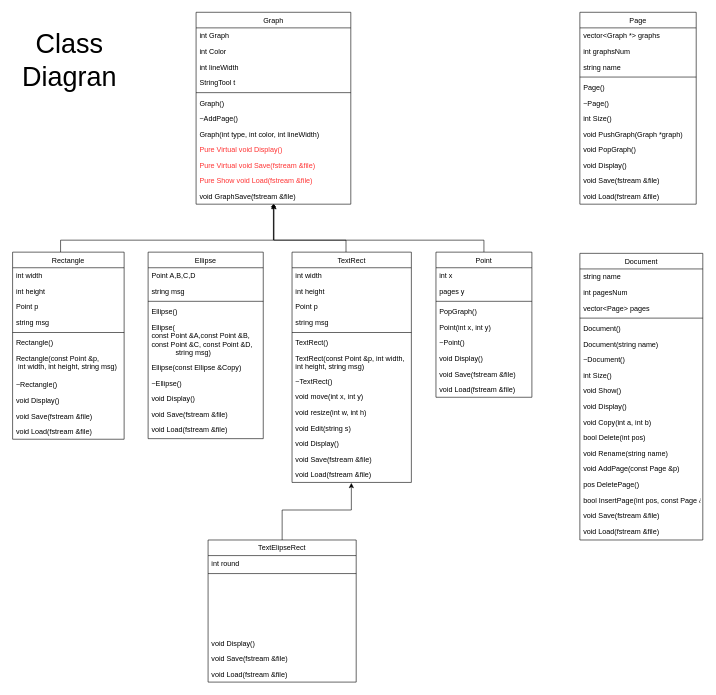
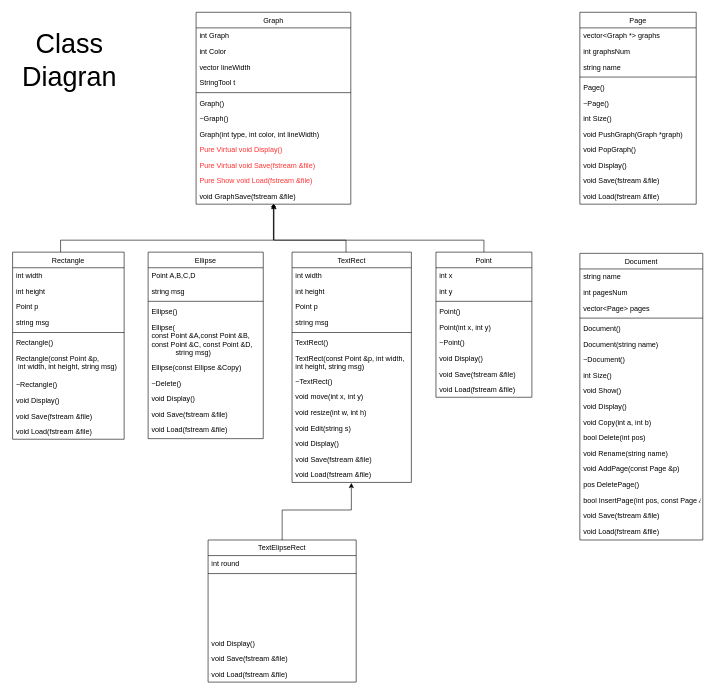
- <mxCell id="5" value="int lineWidth" style="text;align=left;verticalAlign=top;spacingLeft=4;spacingRight=4;overflow=hidden;rotatable=0;points=[[0,0.5],[1,0.5]];portConstraint=eastwest;" parent="2" vertex="1"><mxGeometry y="78" width="258" height="26" as="geometry" /></mxCell>
+ <mxCell id="5" value="vector lineWidth" style="text;align=left;verticalAlign=top;spacingLeft=4;spacingRight=4;overflow=hidden;rotatable=0;points=[[0,0.5],[1,0.5]];portConstraint=eastwest;" parent="2" vertex="1"><mxGeometry y="78" width="258" height="26" as="geometry" /></mxCell>
- <mxCell id="9" value="~AddPage()" style="text;align=left;verticalAlign=top;spacingLeft=4;spacingRight=4;overflow=hidden;rotatable=0;points=[[0,0.5],[1,0.5]];portConstraint=eastwest;" parent="2" vertex="1"><mxGeometry y="164" width="258" height="26" as="geometry" /></mxCell>
+ <mxCell id="9" value="~Graph()" style="text;align=left;verticalAlign=top;spacingLeft=4;spacingRight=4;overflow=hidden;rotatable=0;points=[[0,0.5],[1,0.5]];portConstraint=eastwest;" parent="2" vertex="1"><mxGeometry y="164" width="258" height="26" as="geometry" /></mxCell>
- <mxCell id="20" value="pages y" style="text;align=left;verticalAlign=top;spacingLeft=4;spacingRight=4;overflow=hidden;rotatable=0;points=[[0,0.5],[1,0.5]];portConstraint=eastwest;" parent="18" vertex="1"><mxGeometry y="52" width="160" height="26" as="geometry" /></mxCell>
+ <mxCell id="20" value="int y" style="text;align=left;verticalAlign=top;spacingLeft=4;spacingRight=4;overflow=hidden;rotatable=0;points=[[0,0.5],[1,0.5]];portConstraint=eastwest;" parent="18" vertex="1"><mxGeometry y="52" width="160" height="26" as="geometry" /></mxCell>
- <mxCell id="22" value="PopGraph()" style="text;align=left;verticalAlign=top;spacingLeft=4;spacingRight=4;overflow=hidden;rotatable=0;points=[[0,0.5],[1,0.5]];portConstraint=eastwest;" parent="18" vertex="1"><mxGeometry y="86" width="160" height="26" as="geometry" /></mxCell>
+ <mxCell id="22" value="Point()" style="text;align=left;verticalAlign=top;spacingLeft=4;spacingRight=4;overflow=hidden;rotatable=0;points=[[0,0.5],[1,0.5]];portConstraint=eastwest;" parent="18" vertex="1"><mxGeometry y="86" width="160" height="26" as="geometry" /></mxCell>
- <mxCell id="50" value="~Ellipse()" style="text;align=left;verticalAlign=top;spacingLeft=4;spacingRight=4;overflow=hidden;rotatable=0;points=[[0,0.5],[1,0.5]];portConstraint=eastwest;" parent="43" vertex="1"><mxGeometry y="205" width="192" height="26" as="geometry" /></mxCell>
+ <mxCell id="50" value="~Delete()" style="text;align=left;verticalAlign=top;spacingLeft=4;spacingRight=4;overflow=hidden;rotatable=0;points=[[0,0.5],[1,0.5]];portConstraint=eastwest;" parent="43" vertex="1"><mxGeometry y="205" width="192" height="26" as="geometry" /></mxCell>
